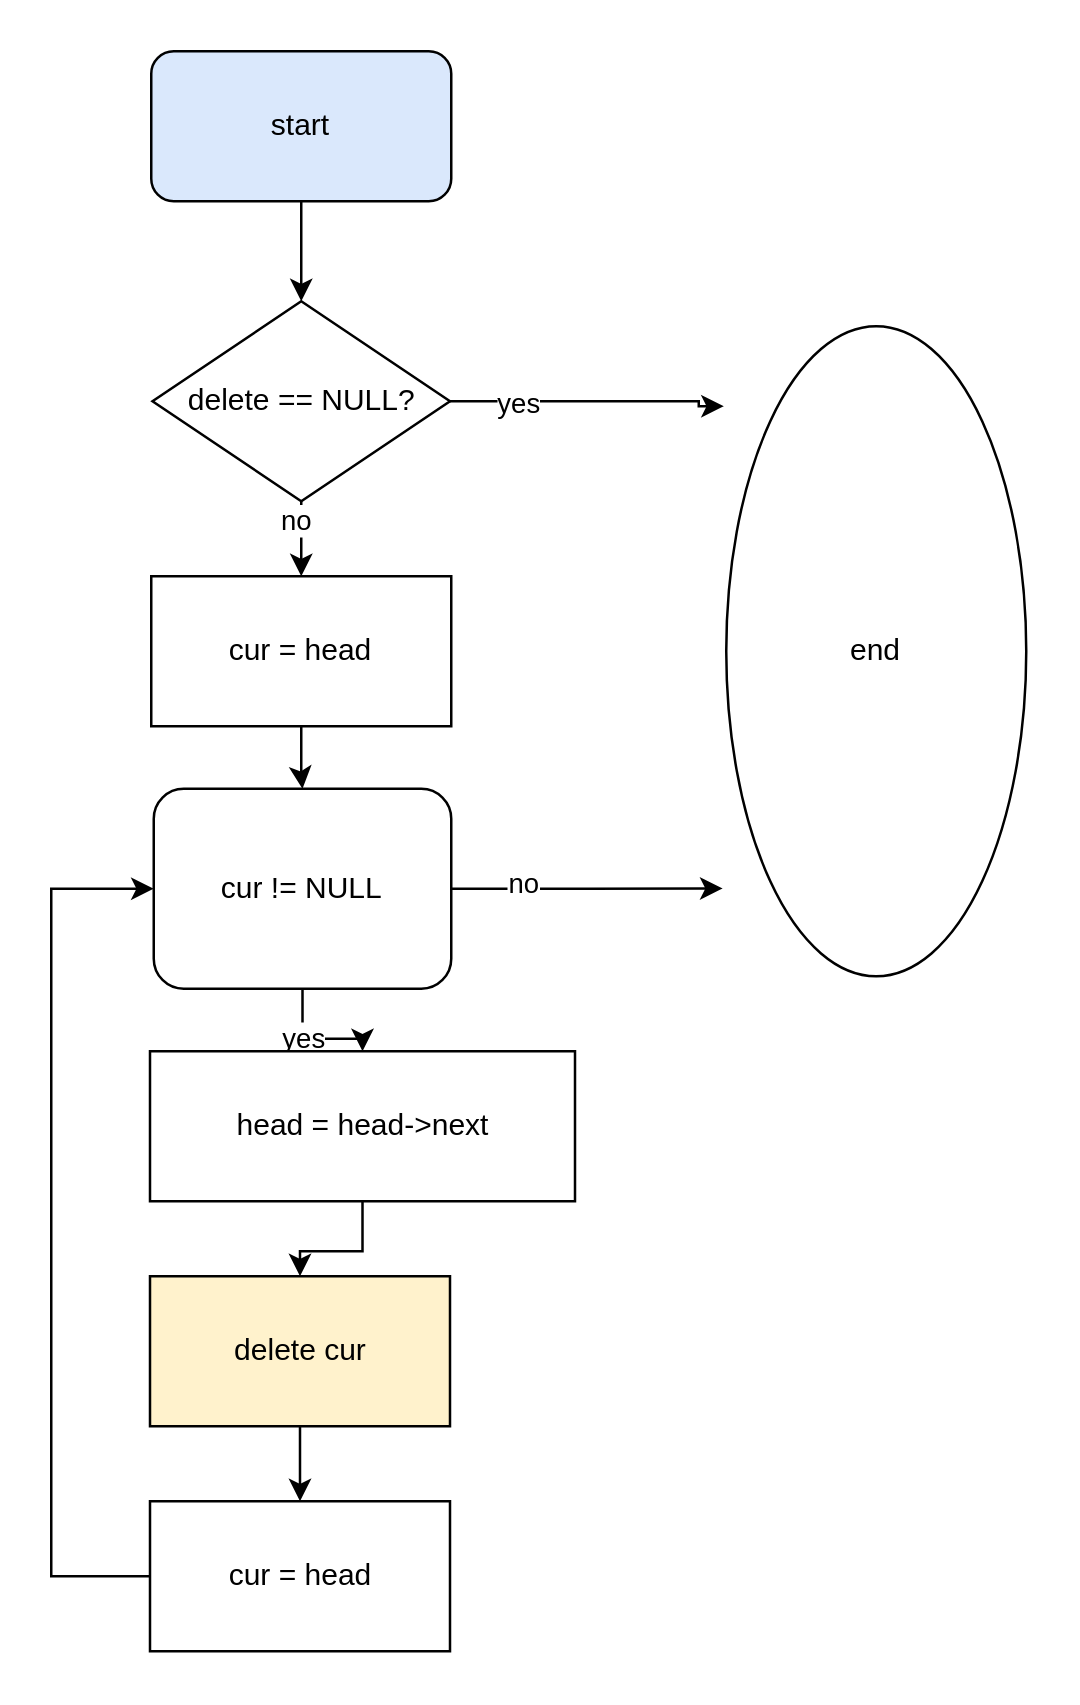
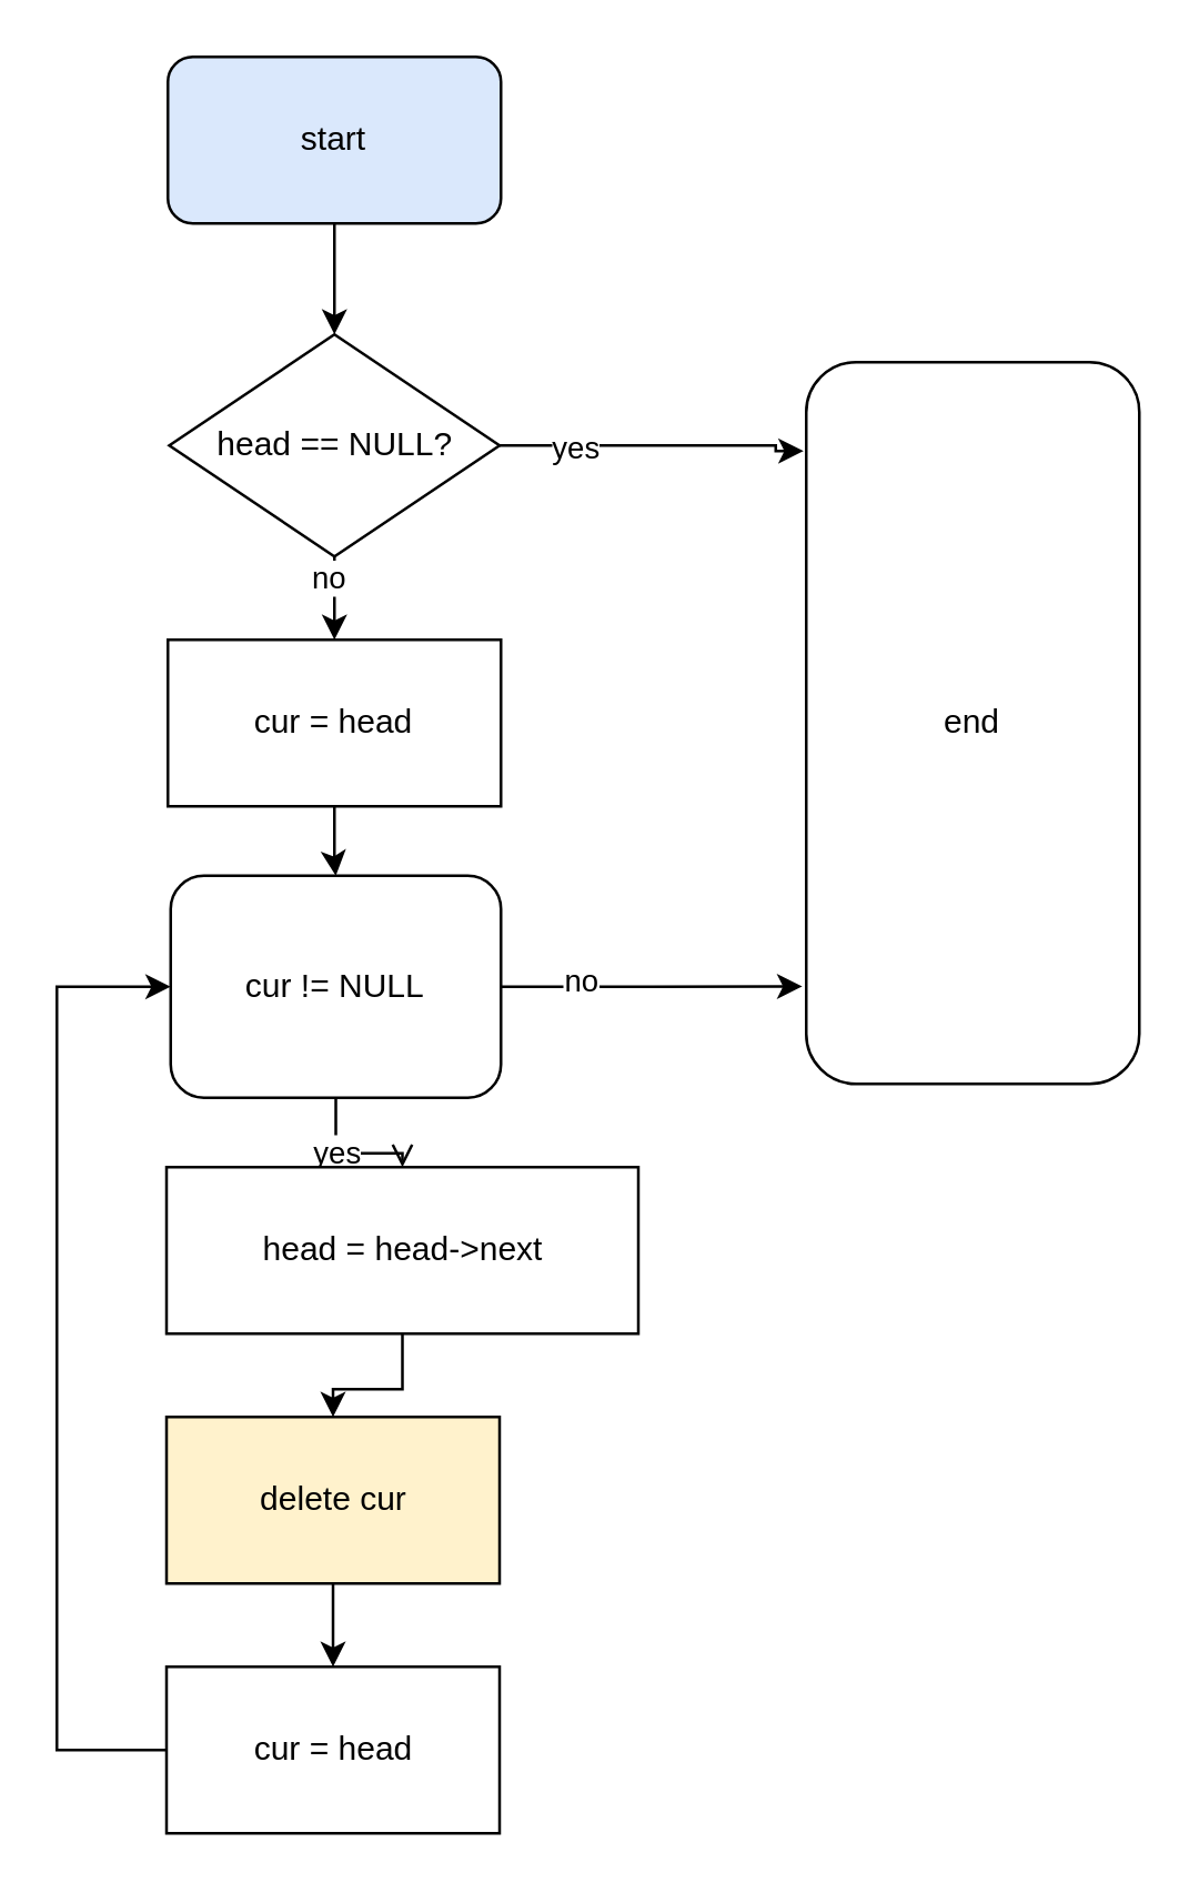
- <mxCell id="9" value="delete == NULL?" style="rhombus;whiteSpace=wrap;html=1;" vertex="1" parent="1"><mxGeometry x="60.5" y="120" width="119" height="80" as="geometry" /></mxCell>
+ <mxCell id="9" value="head == NULL?" style="rhombus;whiteSpace=wrap;html=1;" vertex="1" parent="1"><mxGeometry x="60.5" y="120" width="119" height="80" as="geometry" /></mxCell>
- <mxCell id="4" value="end" style="ellipse;whiteSpace=wrap;html=1;" vertex="1" parent="1"><mxGeometry x="290" y="130" width="120" height="260" as="geometry" /></mxCell>
+ <mxCell id="4" value="end" style="rounded=1;whiteSpace=wrap;html=1;" vertex="1" parent="1"><mxGeometry x="290" y="130" width="120" height="260" as="geometry" /></mxCell>
- <mxCell id="10" style="edgeStyle=orthogonalEdgeStyle;rounded=0;orthogonalLoop=1;jettySize=auto;html=1;entryX=0.5;entryY=0;entryDx=0;entryDy=0;" edge="1" parent="1" source="12" target="16"><mxGeometry relative="1" as="geometry" /></mxCell>
+ <mxCell id="10" style="edgeStyle=orthogonalEdgeStyle;rounded=0;orthogonalLoop=1;jettySize=auto;html=1;entryX=0.5;entryY=0;entryDx=0;entryDy=0;endArrow=open;" edge="1" parent="1" source="12" target="16"><mxGeometry relative="1" as="geometry" /></mxCell>
